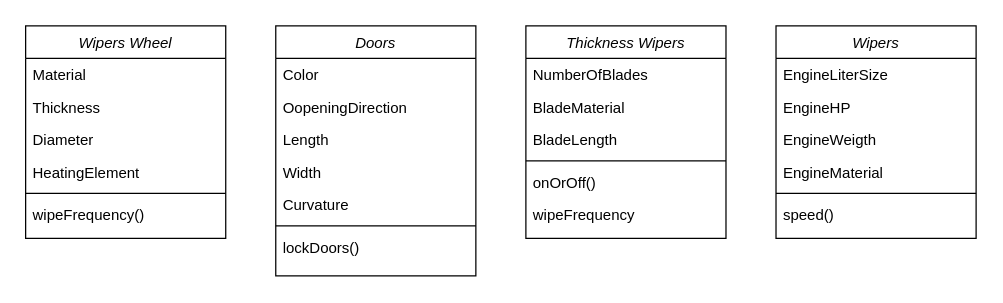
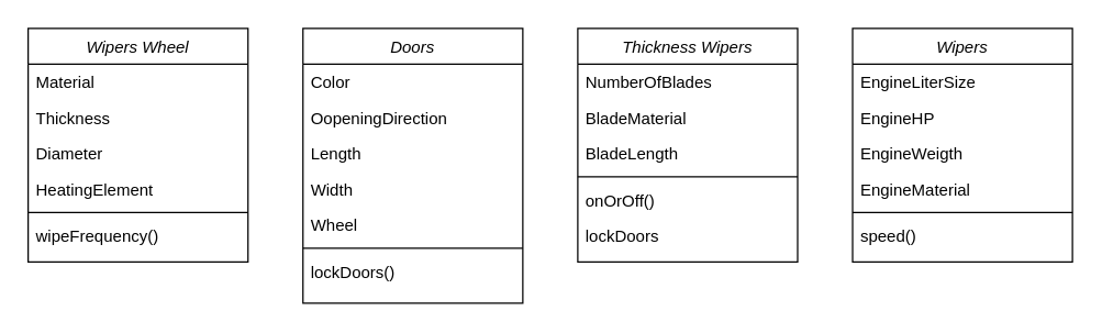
- <mxCell id="14" value="Curvature" style="text;align=left;verticalAlign=top;spacingLeft=4;spacingRight=4;overflow=hidden;rotatable=0;points=[[0,0.5],[1,0.5]];portConstraint=eastwest;" vertex="1" parent="9"><mxGeometry y="130" width="160" height="26" as="geometry" /></mxCell>
+ <mxCell id="14" value="Wheel" style="text;align=left;verticalAlign=top;spacingLeft=4;spacingRight=4;overflow=hidden;rotatable=0;points=[[0,0.5],[1,0.5]];portConstraint=eastwest;" vertex="1" parent="9"><mxGeometry y="130" width="160" height="26" as="geometry" /></mxCell>
- <mxCell id="23" value="wipeFrequency" style="text;align=left;verticalAlign=top;spacingLeft=4;spacingRight=4;overflow=hidden;rotatable=0;points=[[0,0.5],[1,0.5]];portConstraint=eastwest;" vertex="1" parent="17"><mxGeometry y="138" width="160" height="26" as="geometry" /></mxCell>
+ <mxCell id="23" value="lockDoors" style="text;align=left;verticalAlign=top;spacingLeft=4;spacingRight=4;overflow=hidden;rotatable=0;points=[[0,0.5],[1,0.5]];portConstraint=eastwest;" vertex="1" parent="17"><mxGeometry y="138" width="160" height="26" as="geometry" /></mxCell>
